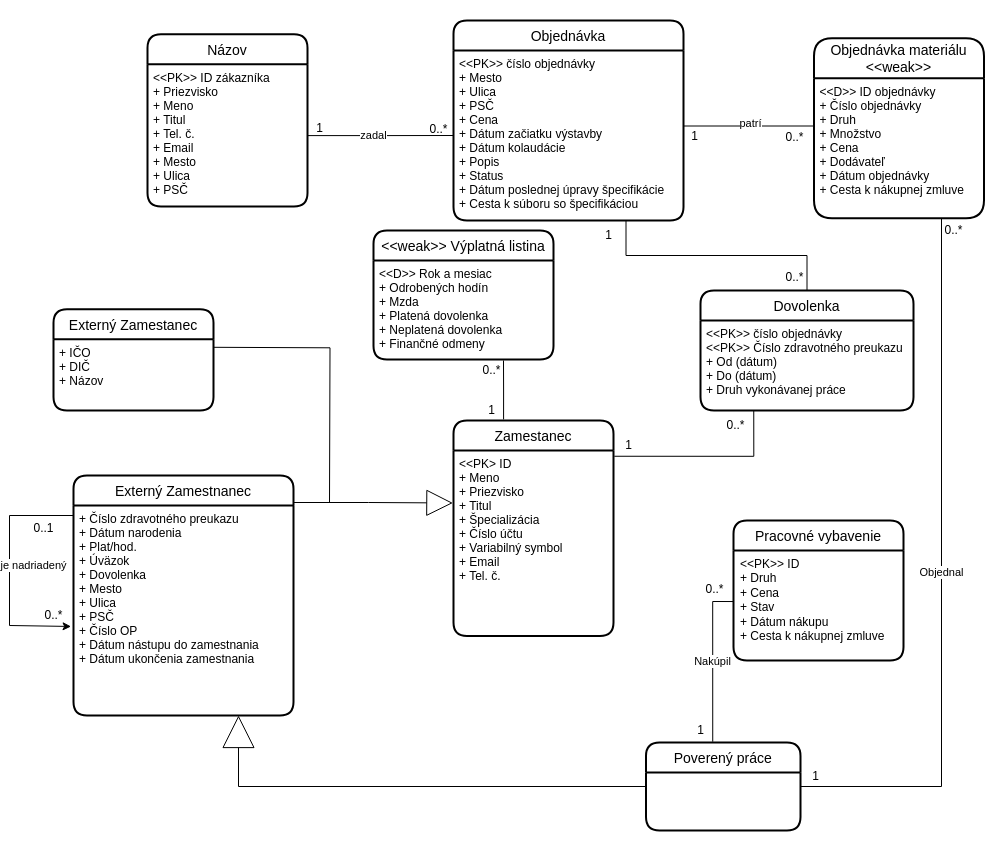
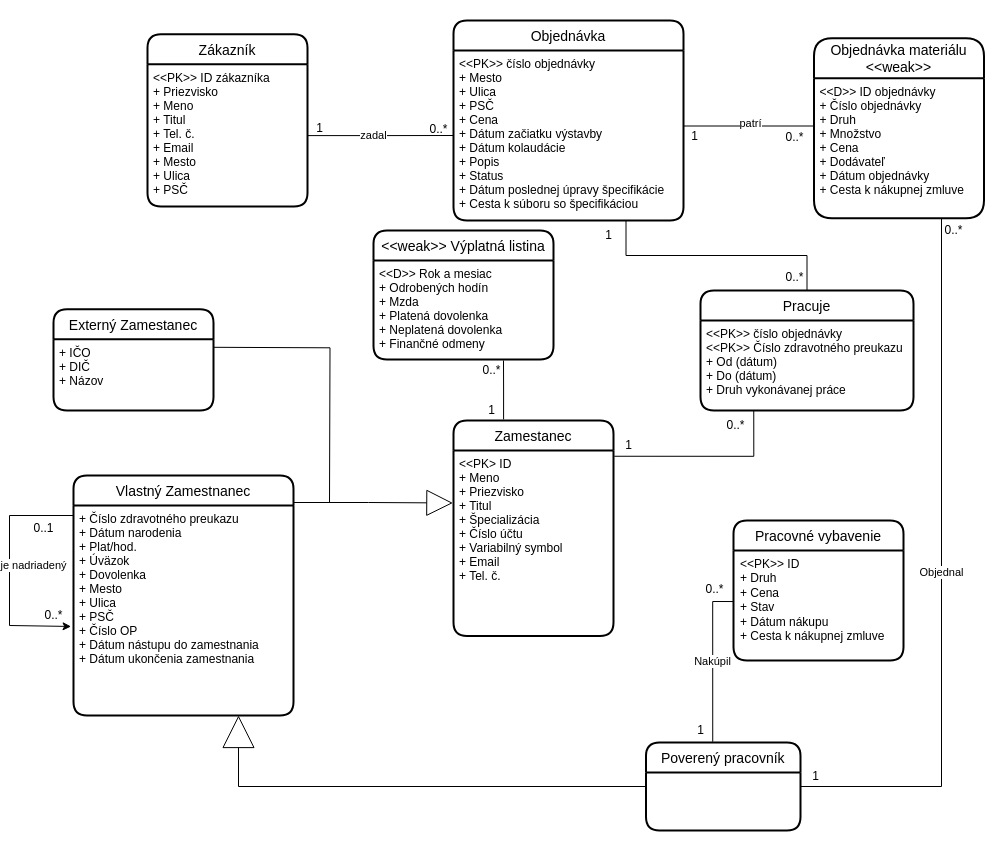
- <mxCell id="2" value="Názov" style="swimlane;childLayout=stackLayout;horizontal=1;startSize=30;horizontalStack=0;rounded=1;fontSize=14;fontStyle=0;strokeWidth=2;resizeParent=0;resizeLast=1;shadow=0;dashed=0;align=center;" parent="1" vertex="1"><mxGeometry x="144" y="33.87" width="160" height="172.25" as="geometry" /></mxCell>
+ <mxCell id="2" value="Zákazník" style="swimlane;childLayout=stackLayout;horizontal=1;startSize=30;horizontalStack=0;rounded=1;fontSize=14;fontStyle=0;strokeWidth=2;resizeParent=0;resizeLast=1;shadow=0;dashed=0;align=center;" parent="1" vertex="1"><mxGeometry x="144" y="33.87" width="160" height="172.25" as="geometry" /></mxCell>
- <mxCell id="17" value="Dovolenka" style="swimlane;childLayout=stackLayout;horizontal=1;startSize=30;horizontalStack=0;rounded=1;fontSize=14;fontStyle=0;strokeWidth=2;resizeParent=0;resizeLast=1;shadow=0;dashed=0;align=center;" parent="1" vertex="1"><mxGeometry x="697" y="290" width="213" height="120" as="geometry" /></mxCell>
+ <mxCell id="17" value="Pracuje" style="swimlane;childLayout=stackLayout;horizontal=1;startSize=30;horizontalStack=0;rounded=1;fontSize=14;fontStyle=0;strokeWidth=2;resizeParent=0;resizeLast=1;shadow=0;dashed=0;align=center;" parent="1" vertex="1"><mxGeometry x="697" y="290" width="213" height="120" as="geometry" /></mxCell>
- <mxCell id="9" value="Externý Zamestnanec" style="swimlane;childLayout=stackLayout;horizontal=1;startSize=30;horizontalStack=0;rounded=1;fontSize=14;fontStyle=0;strokeWidth=2;resizeParent=0;resizeLast=1;shadow=0;dashed=0;align=center;" parent="1" vertex="1"><mxGeometry x="70" y="475" width="220" height="240" as="geometry" /></mxCell>
+ <mxCell id="9" value="Vlastný Zamestnanec" style="swimlane;childLayout=stackLayout;horizontal=1;startSize=30;horizontalStack=0;rounded=1;fontSize=14;fontStyle=0;strokeWidth=2;resizeParent=0;resizeLast=1;shadow=0;dashed=0;align=center;" parent="1" vertex="1"><mxGeometry x="70" y="475" width="220" height="240" as="geometry" /></mxCell>
- <mxCell id="32" value="Poverený práce" style="swimlane;childLayout=stackLayout;horizontal=1;startSize=30;horizontalStack=0;rounded=1;fontSize=14;fontStyle=0;strokeWidth=2;resizeParent=0;resizeLast=1;shadow=0;dashed=0;align=center;" parent="1" vertex="1"><mxGeometry x="642.5" y="742" width="154.5" height="88" as="geometry" /></mxCell>
+ <mxCell id="32" value="Poverený pracovník" style="swimlane;childLayout=stackLayout;horizontal=1;startSize=30;horizontalStack=0;rounded=1;fontSize=14;fontStyle=0;strokeWidth=2;resizeParent=0;resizeLast=1;shadow=0;dashed=0;align=center;" parent="1" vertex="1"><mxGeometry x="642.5" y="742" width="154.5" height="88" as="geometry" /></mxCell>
